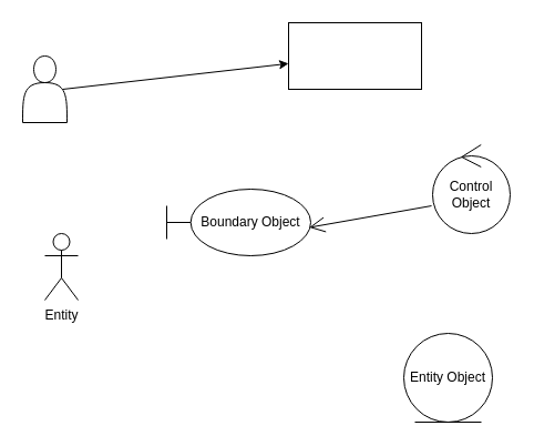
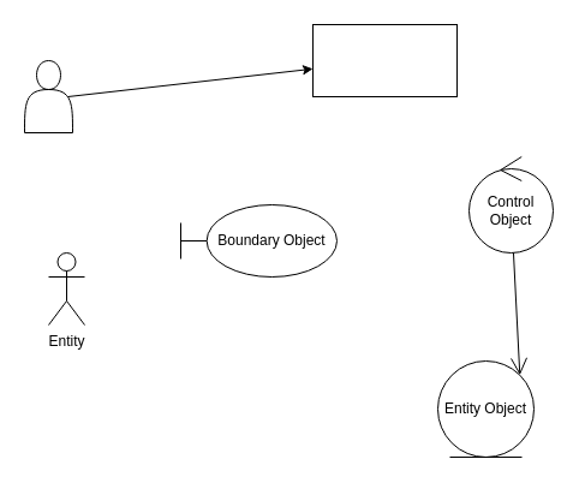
- <mxCell id="9" value="" style="endArrow=open;endFill=1;endSize=12;html=1;entryX=0.99;entryY=0.575;entryDx=0;entryDy=0;entryPerimeter=0;exitX=-0.014;exitY=0.688;exitDx=0;exitDy=0;exitPerimeter=0;" edge="1" parent="1" source="7" target="6"><mxGeometry width="160" relative="1" as="geometry"><mxPoint x="490" y="160" as="sourcePoint" /><mxPoint x="330" y="160" as="targetPoint" /></mxGeometry></mxCell>
+ <mxCell id="10" value="" style="endArrow=open;endFill=1;endSize=12;html=1;entryX=1;entryY=0;entryDx=0;entryDy=0;" edge="1" parent="1" source="7" target="8"><mxGeometry width="160" relative="1" as="geometry"><mxPoint x="204" y="300" as="sourcePoint" /><mxPoint x="400" y="280" as="targetPoint" /></mxGeometry></mxCell>
